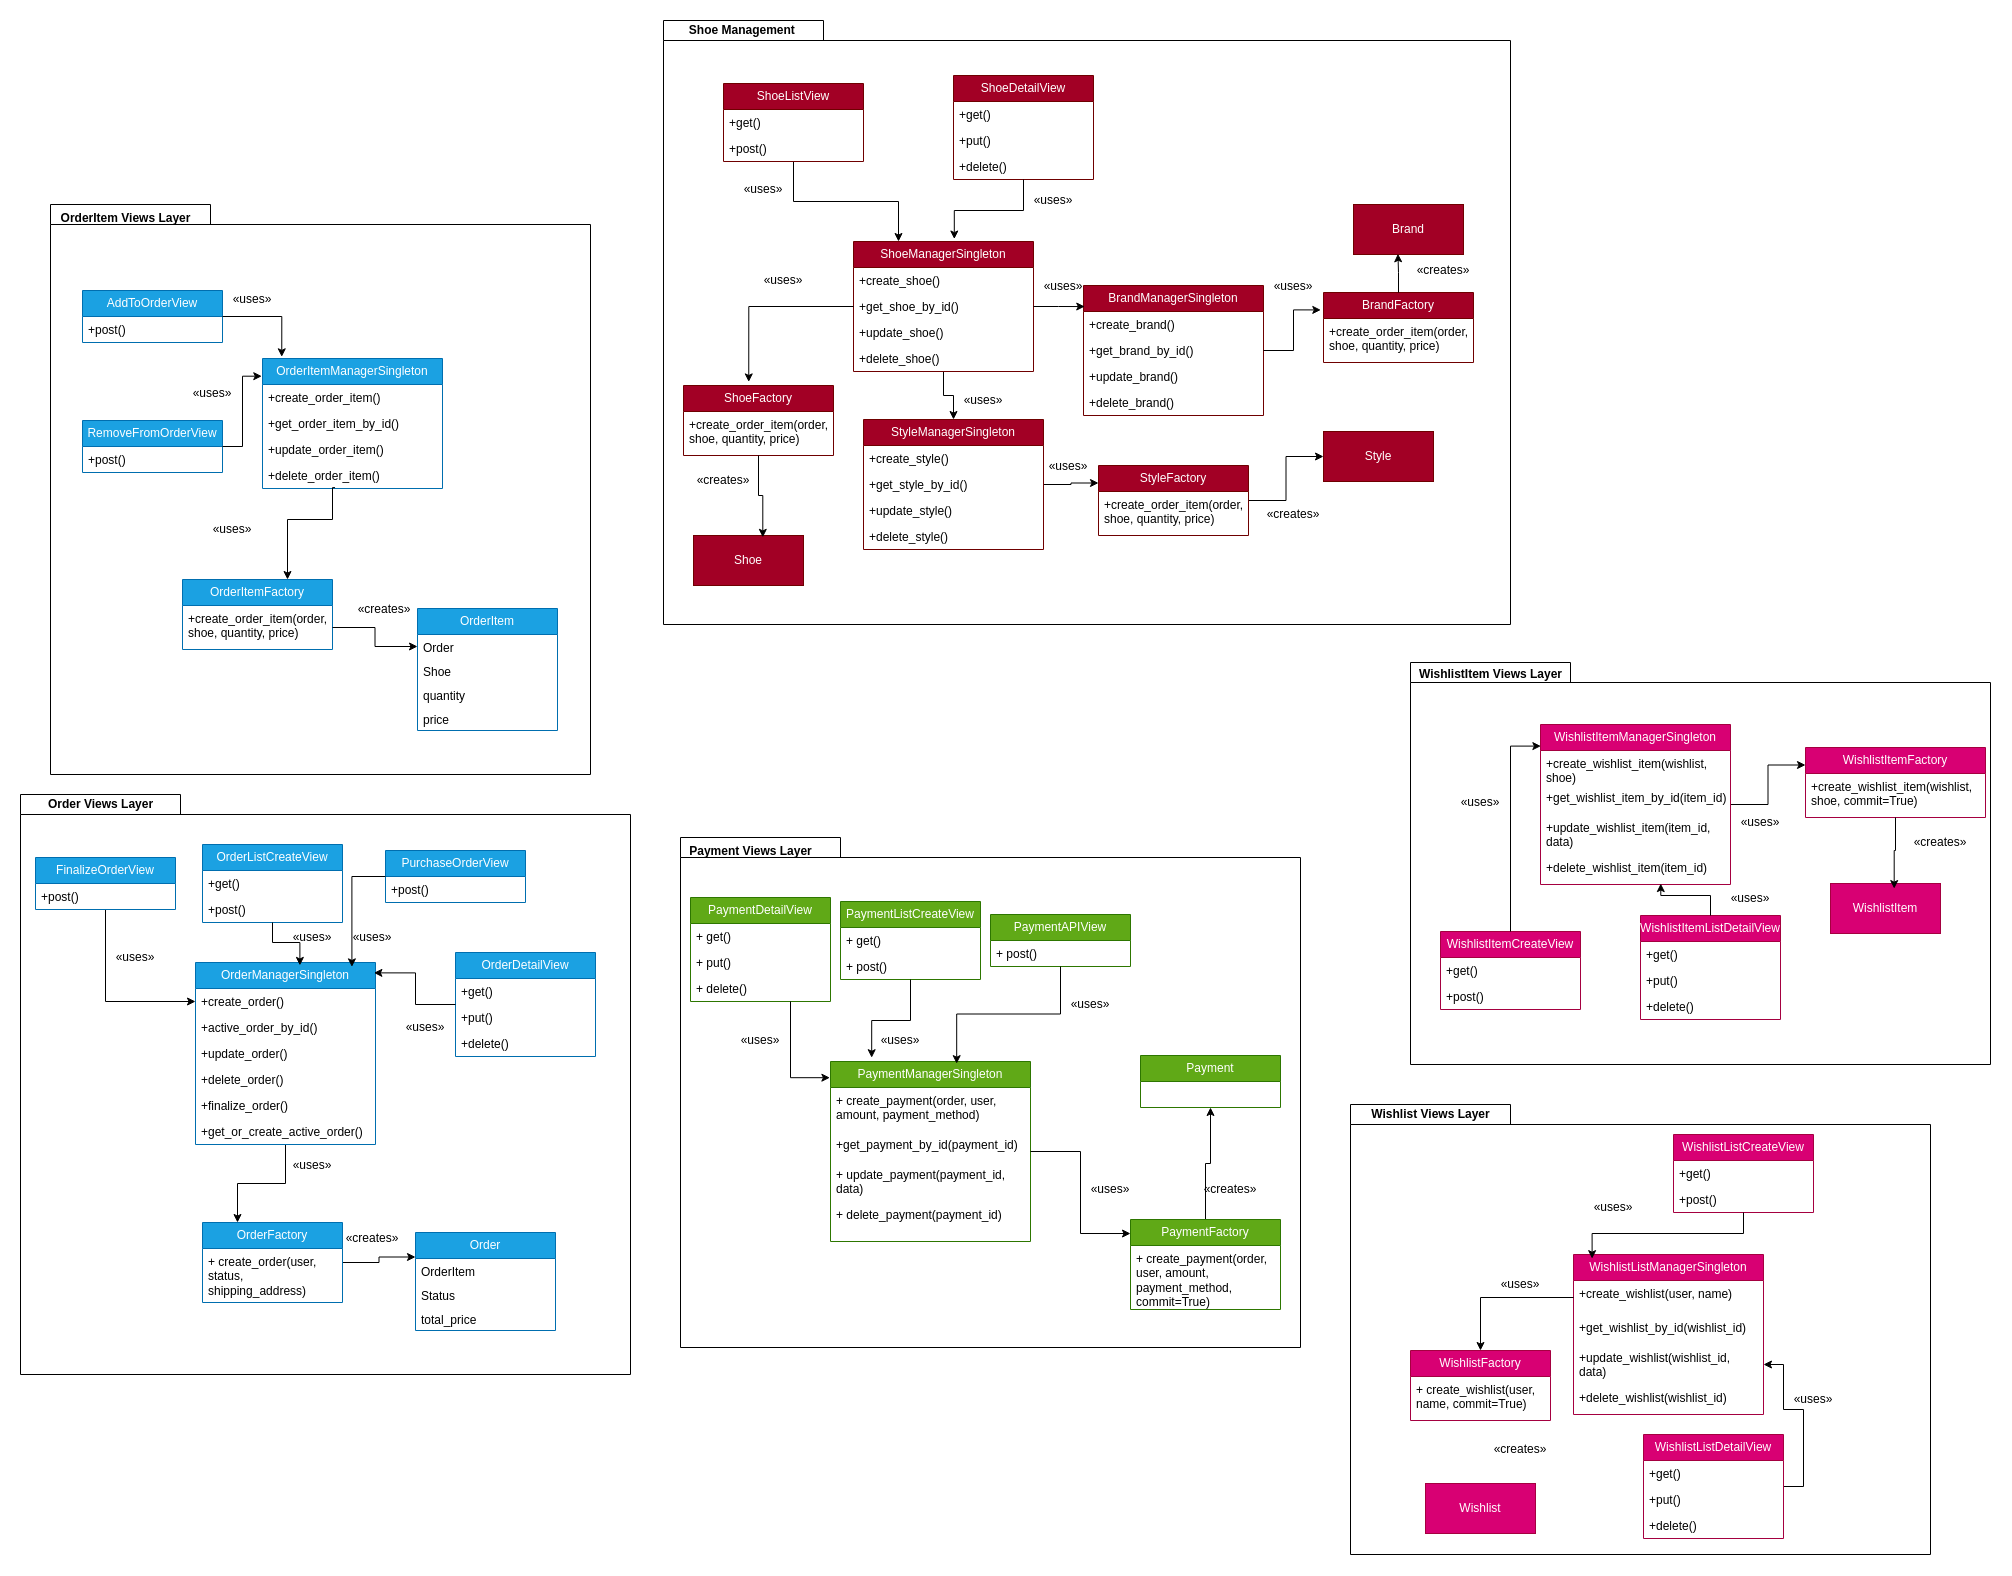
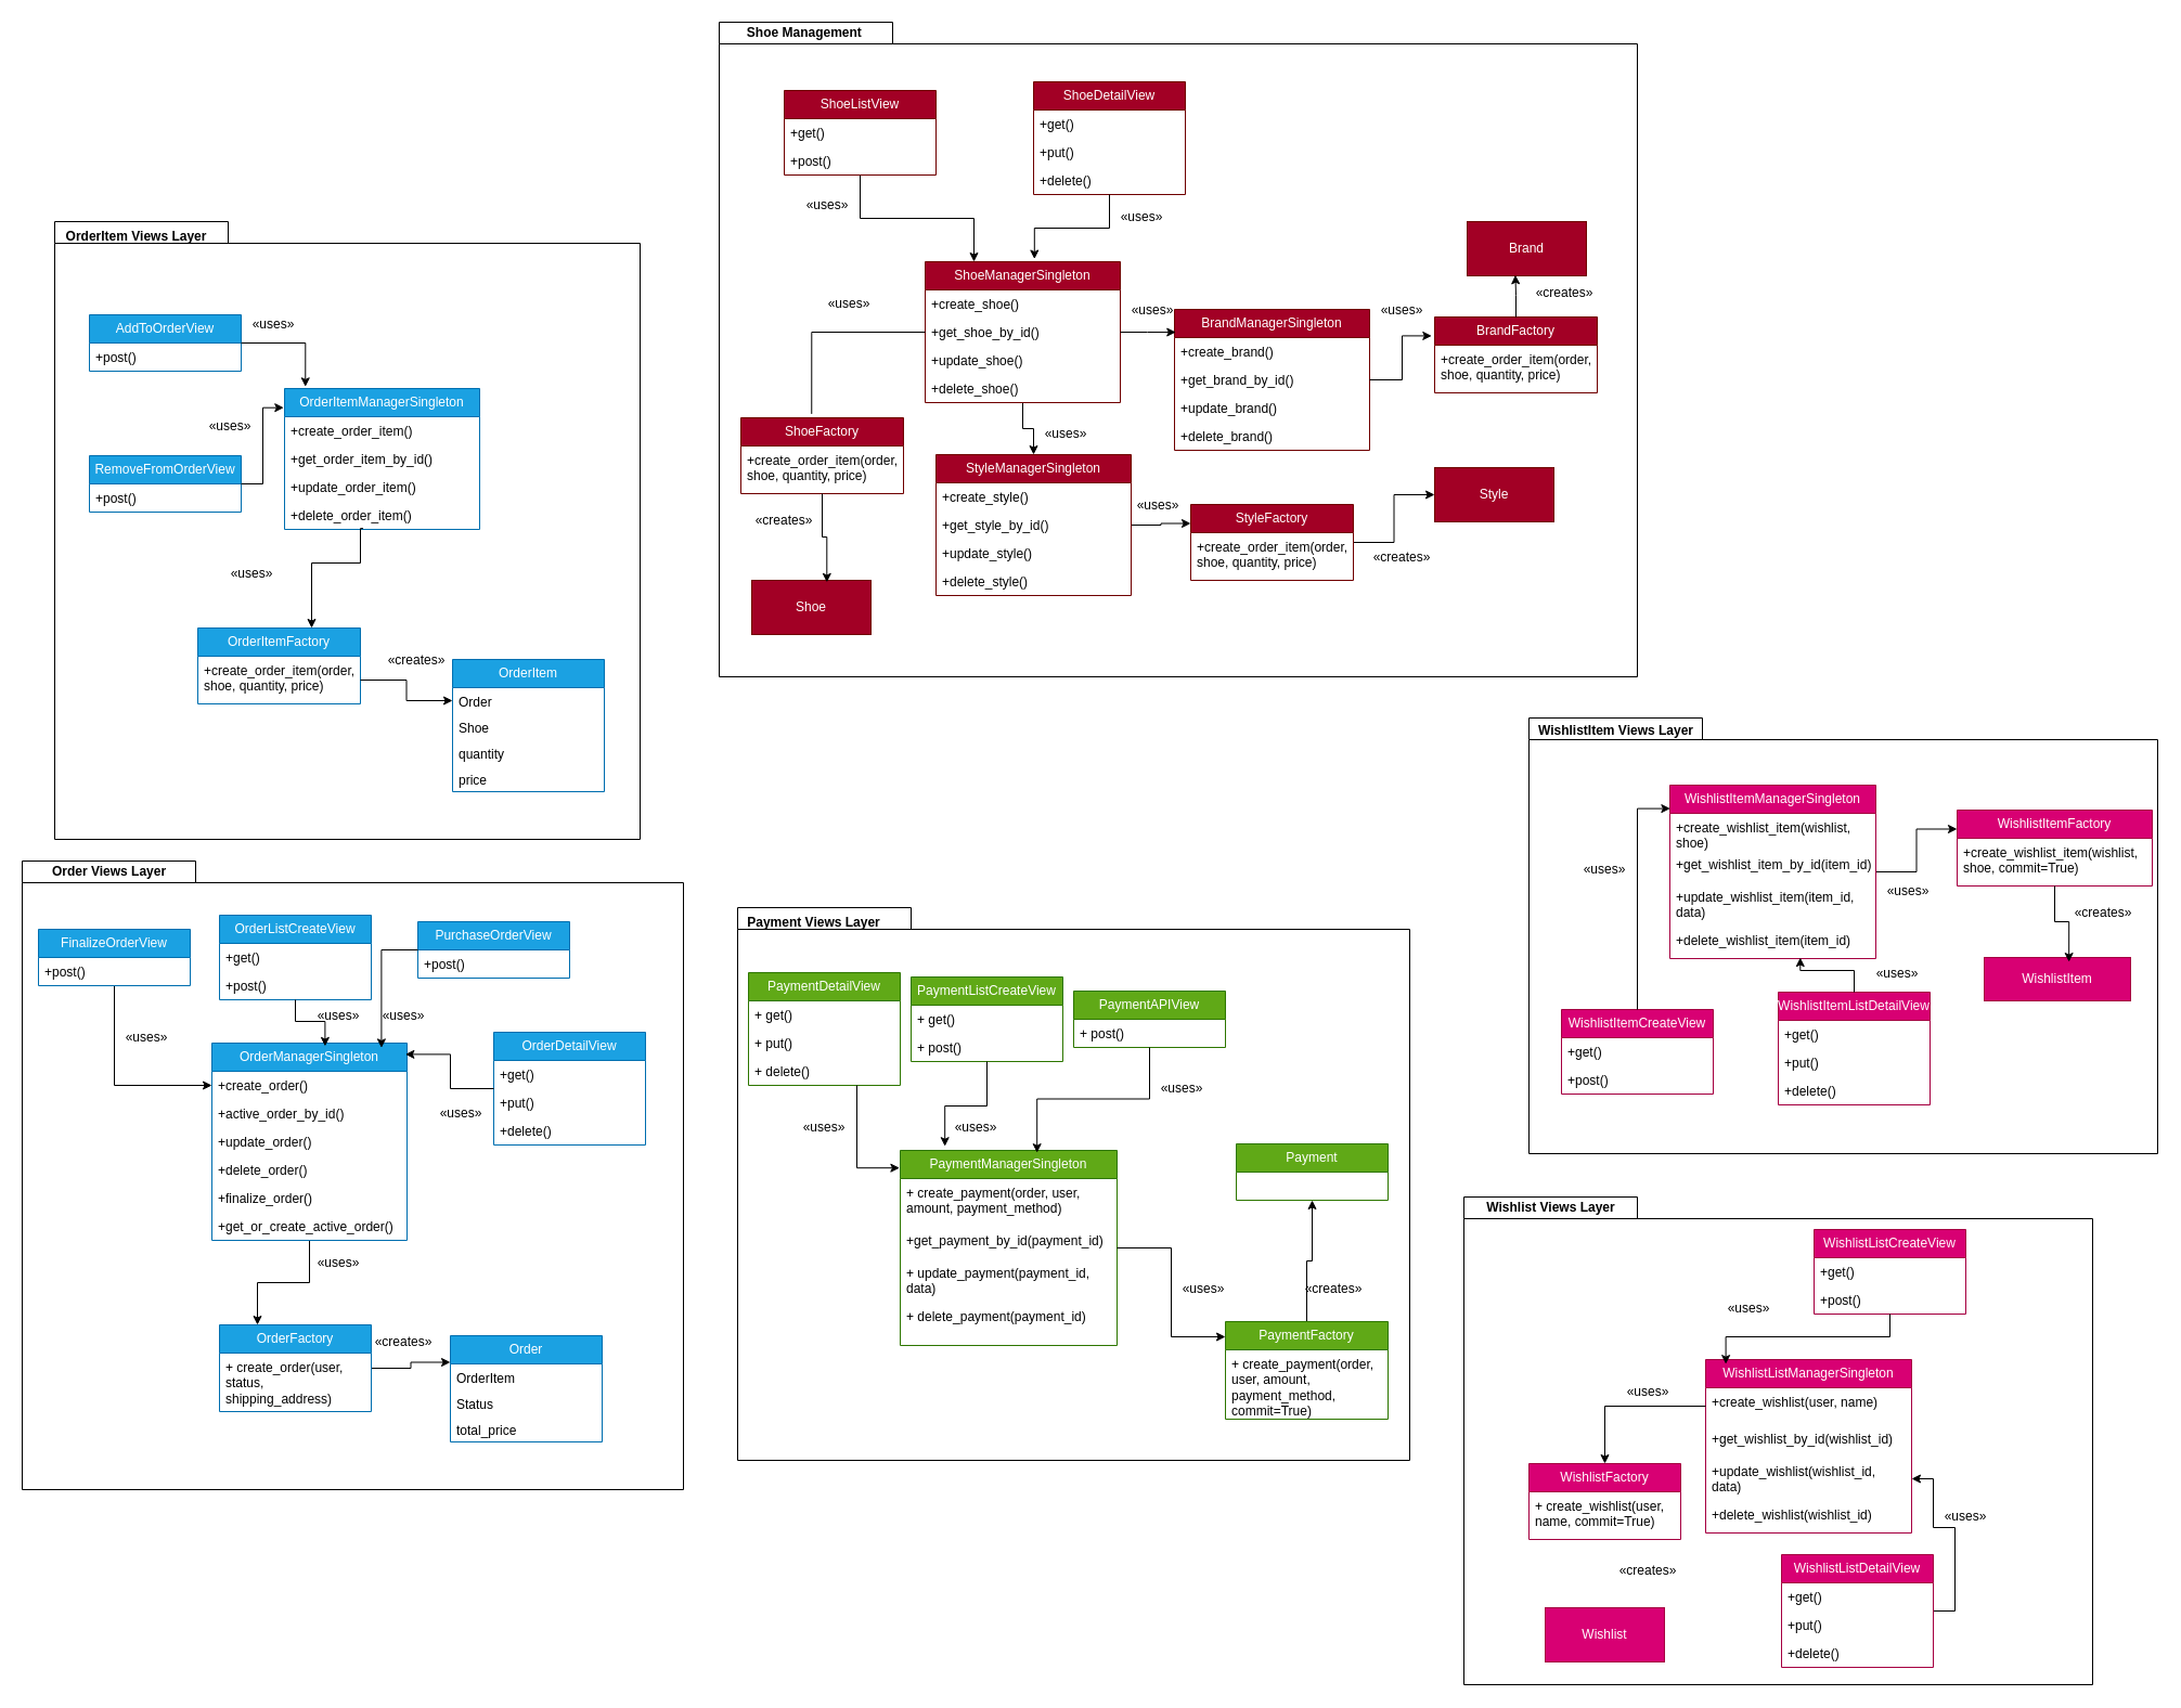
- <mxCell id="185" style="edgeStyle=orthogonalEdgeStyle;rounded=0;orthogonalLoop=1;jettySize=auto;html=1;entryX=0.435;entryY=-0.051;entryDx=0;entryDy=0;entryPerimeter=0;" edge="1" parent="1" source="147" target="176"><mxGeometry relative="1" as="geometry" /></mxCell>
+ <mxCell id="185" style="edgeStyle=orthogonalEdgeStyle;rounded=0;orthogonalLoop=1;jettySize=auto;html=1;entryX=0.435;entryY=-0.051;entryDx=0;entryDy=0;entryPerimeter=0;endArrow=none;" edge="1" parent="1" source="147" target="176"><mxGeometry relative="1" as="geometry" /></mxCell>
- <mxCell id="112" value="WishlistItem" style="html=1;whiteSpace=wrap;fillColor=#d80073;fontColor=#ffffff;strokeColor=#A50040;" vertex="1" parent="1"><mxGeometry x="1830" y="883" width="110" height="50" as="geometry" /></mxCell>
+ <mxCell id="112" value="WishlistItem" style="html=1;whiteSpace=wrap;fillColor=#d80073;fontColor=#ffffff;strokeColor=#A50040;" vertex="1" parent="1"><mxGeometry x="1830" y="883" width="135" height="40" as="geometry" /></mxCell>
